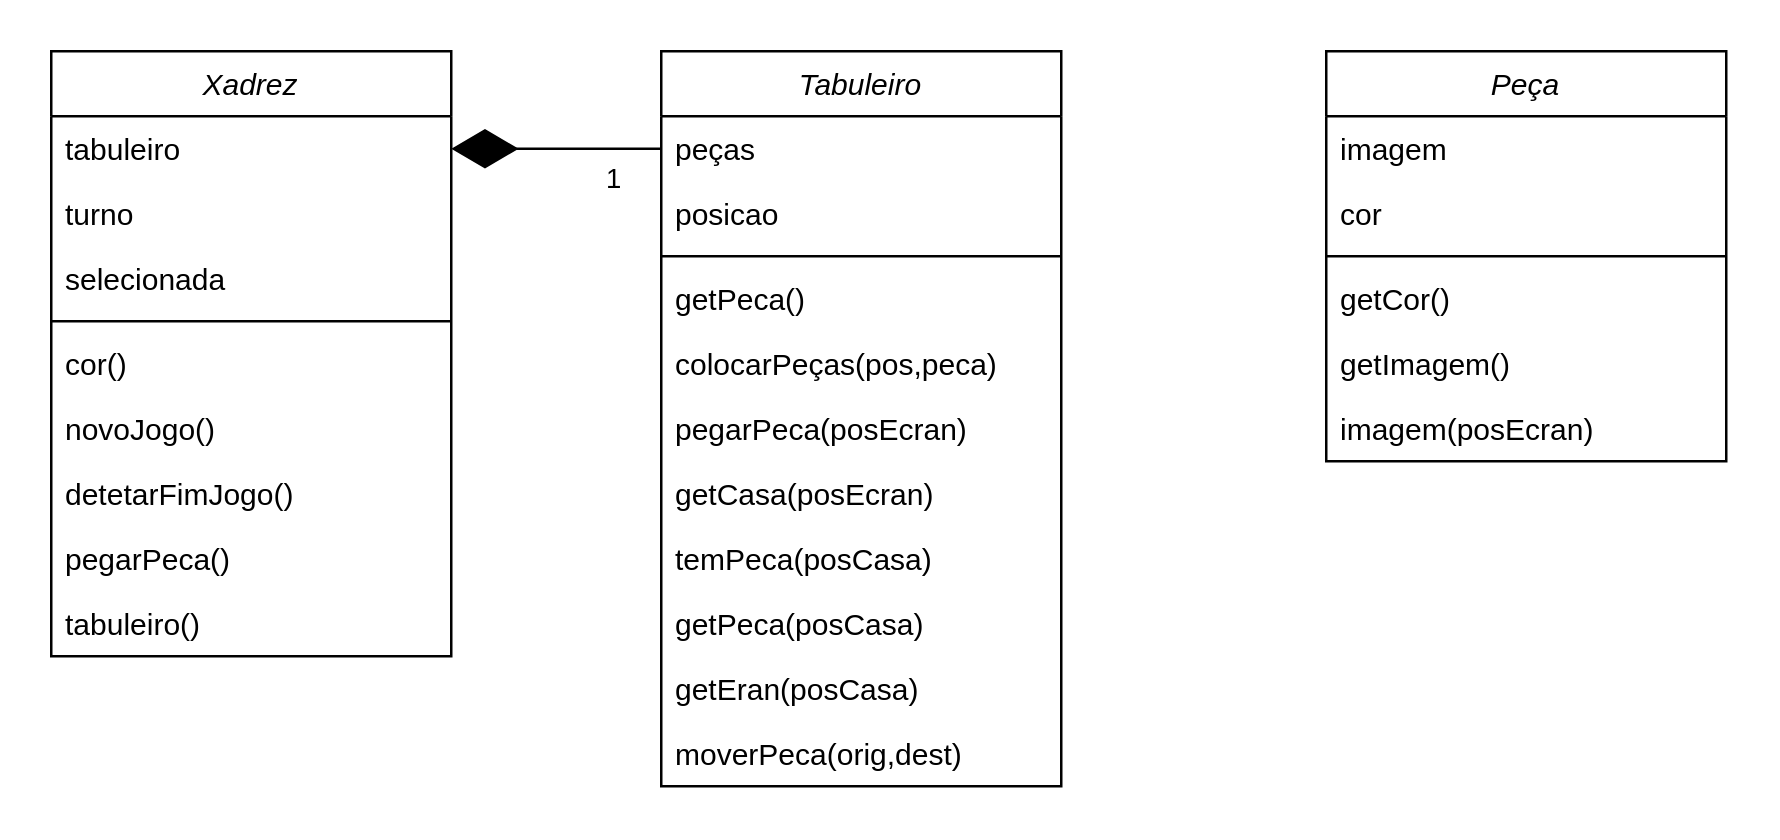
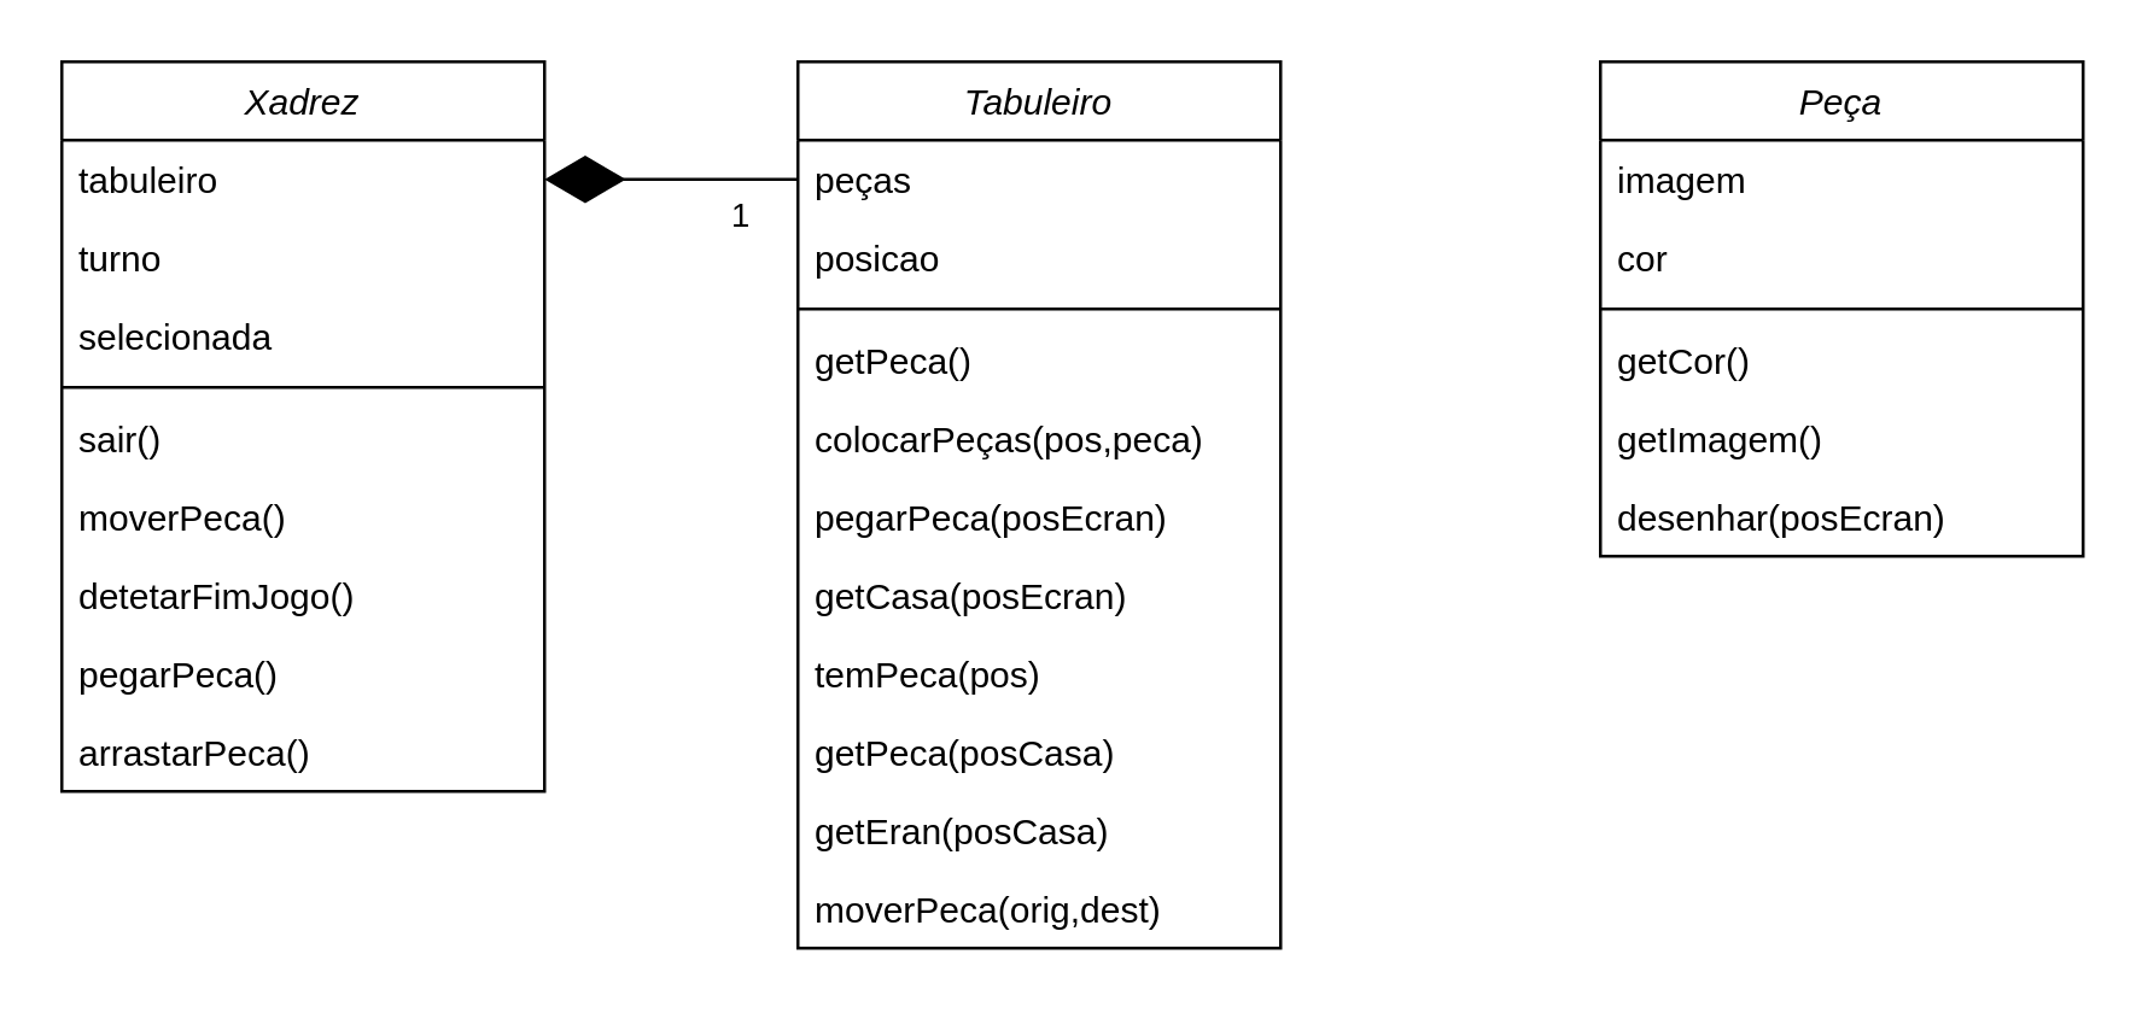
- <mxCell id="7" value="cor()&#10;" style="text;align=left;verticalAlign=top;spacingLeft=4;spacingRight=4;overflow=hidden;rotatable=0;points=[[0,0.5],[1,0.5]];portConstraint=eastwest;" parent="2" vertex="1"><mxGeometry y="112" width="160" height="26" as="geometry" /></mxCell>
+ <mxCell id="7" value="sair()&#10;" style="text;align=left;verticalAlign=top;spacingLeft=4;spacingRight=4;overflow=hidden;rotatable=0;points=[[0,0.5],[1,0.5]];portConstraint=eastwest;" parent="2" vertex="1"><mxGeometry y="112" width="160" height="26" as="geometry" /></mxCell>
- <mxCell id="8" value="novoJogo()" style="text;align=left;verticalAlign=top;spacingLeft=4;spacingRight=4;overflow=hidden;rotatable=0;points=[[0,0.5],[1,0.5]];portConstraint=eastwest;" parent="2" vertex="1"><mxGeometry y="138" width="160" height="26" as="geometry" /></mxCell>
+ <mxCell id="8" value="moverPeca()" style="text;align=left;verticalAlign=top;spacingLeft=4;spacingRight=4;overflow=hidden;rotatable=0;points=[[0,0.5],[1,0.5]];portConstraint=eastwest;" parent="2" vertex="1"><mxGeometry y="138" width="160" height="26" as="geometry" /></mxCell>
- <mxCell id="30" value="imagem(posEcran)" style="text;align=left;verticalAlign=top;spacingLeft=4;spacingRight=4;overflow=hidden;rotatable=0;points=[[0,0.5],[1,0.5]];portConstraint=eastwest;" vertex="1" parent="24"><mxGeometry y="138" width="160" height="26" as="geometry" /></mxCell>
+ <mxCell id="30" value="desenhar(posEcran)" style="text;align=left;verticalAlign=top;spacingLeft=4;spacingRight=4;overflow=hidden;rotatable=0;points=[[0,0.5],[1,0.5]];portConstraint=eastwest;" vertex="1" parent="24"><mxGeometry y="138" width="160" height="26" as="geometry" /></mxCell>
- <mxCell id="20" value="temPeca(posCasa)" style="text;align=left;verticalAlign=top;spacingLeft=4;spacingRight=4;overflow=hidden;rotatable=0;points=[[0,0.5],[1,0.5]];portConstraint=eastwest;" vertex="1" parent="12"><mxGeometry y="190" width="160" height="26" as="geometry" /></mxCell>
+ <mxCell id="20" value="temPeca(pos)" style="text;align=left;verticalAlign=top;spacingLeft=4;spacingRight=4;overflow=hidden;rotatable=0;points=[[0,0.5],[1,0.5]];portConstraint=eastwest;" vertex="1" parent="12"><mxGeometry y="190" width="160" height="26" as="geometry" /></mxCell>
- <mxCell id="11" value="tabuleiro()" style="text;align=left;verticalAlign=top;spacingLeft=4;spacingRight=4;overflow=hidden;rotatable=0;points=[[0,0.5],[1,0.5]];portConstraint=eastwest;" vertex="1" parent="2"><mxGeometry y="216" width="160" height="26" as="geometry" /></mxCell>
+ <mxCell id="11" value="arrastarPeca()" style="text;align=left;verticalAlign=top;spacingLeft=4;spacingRight=4;overflow=hidden;rotatable=0;points=[[0,0.5],[1,0.5]];portConstraint=eastwest;" vertex="1" parent="2"><mxGeometry y="216" width="160" height="26" as="geometry" /></mxCell>
